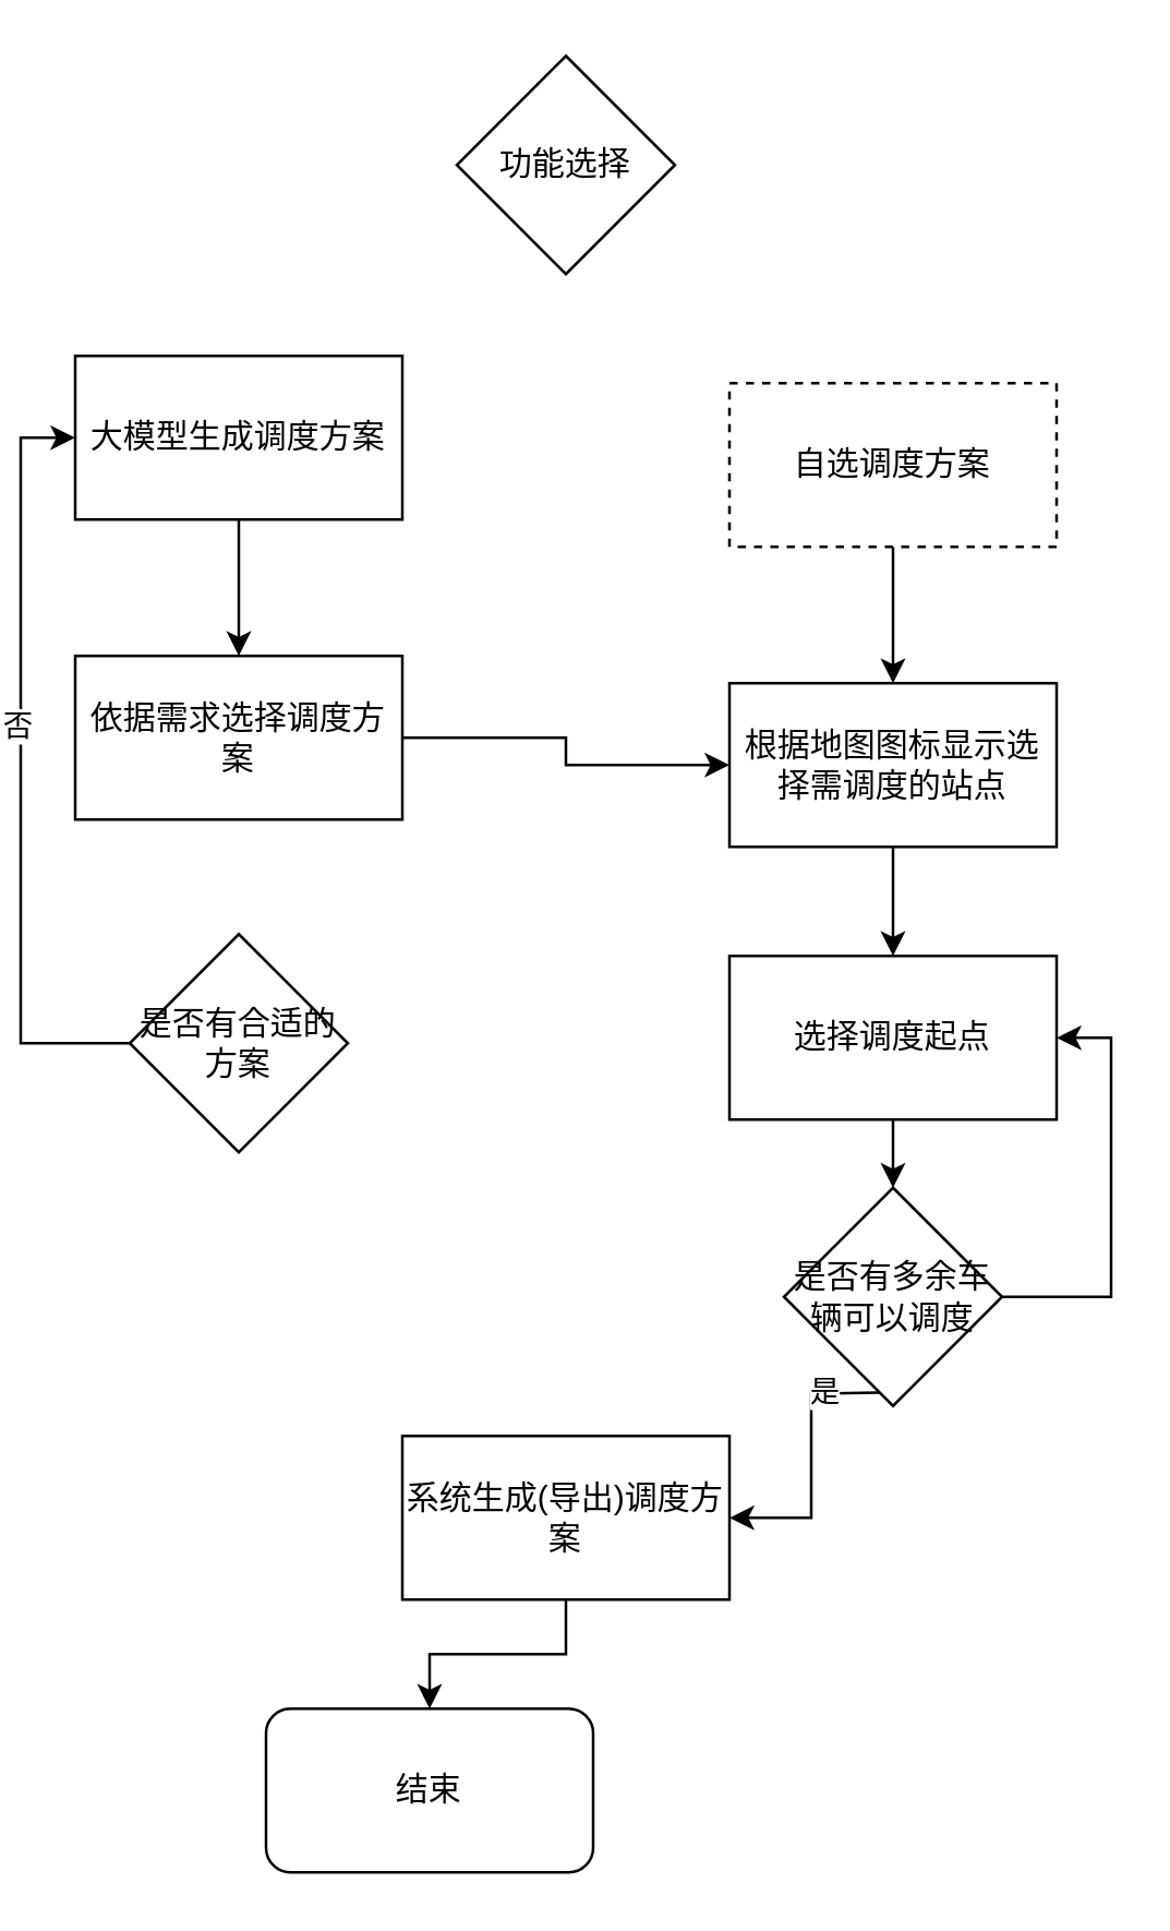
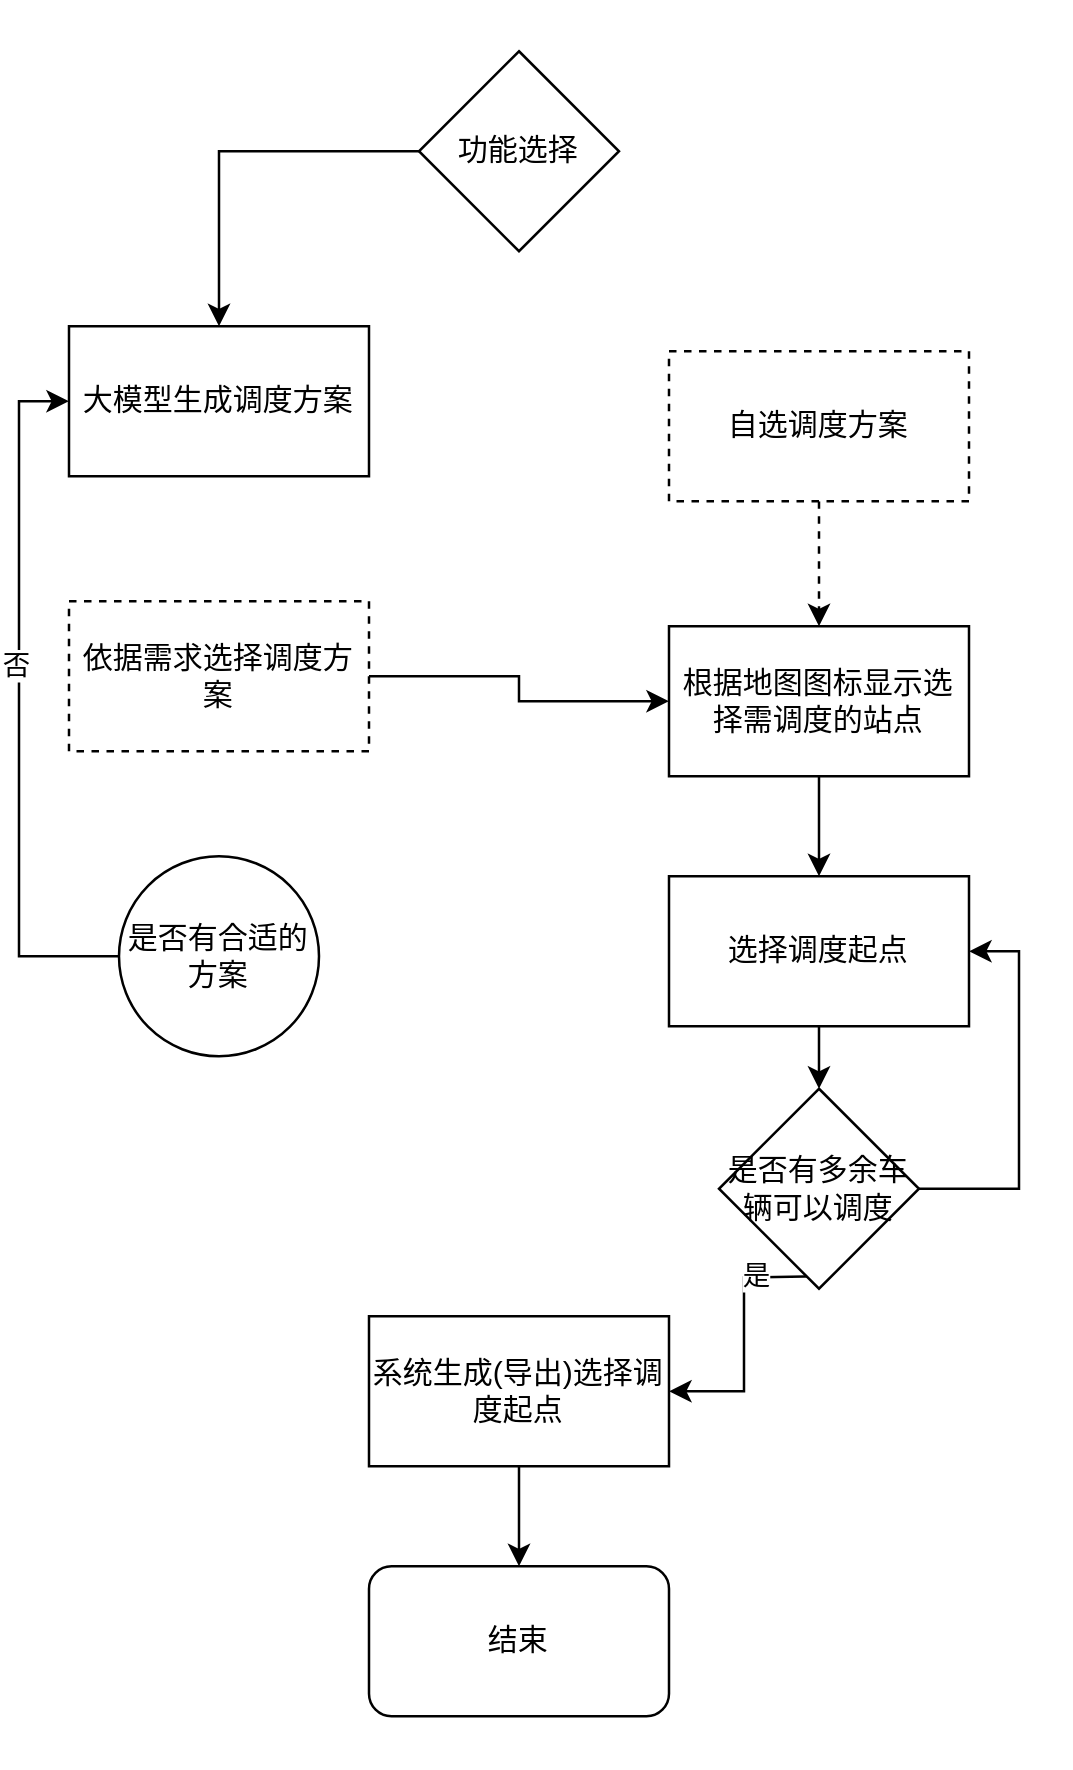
+ <mxCell id="3" style="edgeStyle=orthogonalEdgeStyle;rounded=0;orthogonalLoop=1;jettySize=auto;html=1;entryX=0.5;entryY=0;entryDx=0;entryDy=0;" parent="1" source="4" target="6" edge="1"><mxGeometry relative="1" as="geometry" /></mxCell>
- <mxCell id="5" style="edgeStyle=orthogonalEdgeStyle;rounded=0;orthogonalLoop=1;jettySize=auto;html=1;entryX=0.5;entryY=0;entryDx=0;entryDy=0;" parent="1" source="6" target="12" edge="1"><mxGeometry relative="1" as="geometry" /></mxCell>
- <mxCell id="7" style="edgeStyle=orthogonalEdgeStyle;rounded=0;orthogonalLoop=1;jettySize=auto;html=1;entryX=0.5;entryY=0;entryDx=0;entryDy=0;" parent="1" source="8" target="10" edge="1"><mxGeometry relative="1" as="geometry" /></mxCell>
+ <mxCell id="7" style="edgeStyle=orthogonalEdgeStyle;rounded=0;orthogonalLoop=1;jettySize=auto;html=1;entryX=0.5;entryY=0;entryDx=0;entryDy=0;dashed=1;" parent="1" source="8" target="10" edge="1"><mxGeometry relative="1" as="geometry" /></mxCell>
- <mxCell id="12" value="依据需求选择调度方案" style="rounded=0;whiteSpace=wrap;html=1;" parent="1" vertex="1"><mxGeometry x="20" y="240" width="120" height="60" as="geometry" /></mxCell>
+ <mxCell id="12" value="依据需求选择调度方案" style="rounded=0;whiteSpace=wrap;html=1;dashed=1;" parent="1" vertex="1"><mxGeometry x="20" y="240" width="120" height="60" as="geometry" /></mxCell>
- <mxCell id="23" value="是否有合适的方案" style="rhombus;whiteSpace=wrap;html=1;" parent="1" vertex="1"><mxGeometry x="40" y="342" width="80" height="80" as="geometry" /></mxCell>
+ <mxCell id="23" value="是否有合适的方案" style="ellipse;whiteSpace=wrap;html=1;" parent="1" vertex="1"><mxGeometry x="40" y="342" width="80" height="80" as="geometry" /></mxCell>
- <mxCell id="16" value="系统生成(导出)调度方案" style="rounded=0;whiteSpace=wrap;html=1;" parent="1" vertex="1"><mxGeometry x="140" y="526" width="120" height="60" as="geometry" /></mxCell>
+ <mxCell id="16" value="系统生成(导出)选择调度起点" style="rounded=0;whiteSpace=wrap;html=1;" parent="1" vertex="1"><mxGeometry x="140" y="526" width="120" height="60" as="geometry" /></mxCell>
- <mxCell id="2" value="结束" style="rounded=1;whiteSpace=wrap;html=1;" parent="1" vertex="1"><mxGeometry x="90" y="626" width="120" height="60" as="geometry" /></mxCell>
+ <mxCell id="2" value="结束" style="rounded=1;whiteSpace=wrap;html=1;" parent="1" vertex="1"><mxGeometry x="140" y="626" width="120" height="60" as="geometry" /></mxCell>
